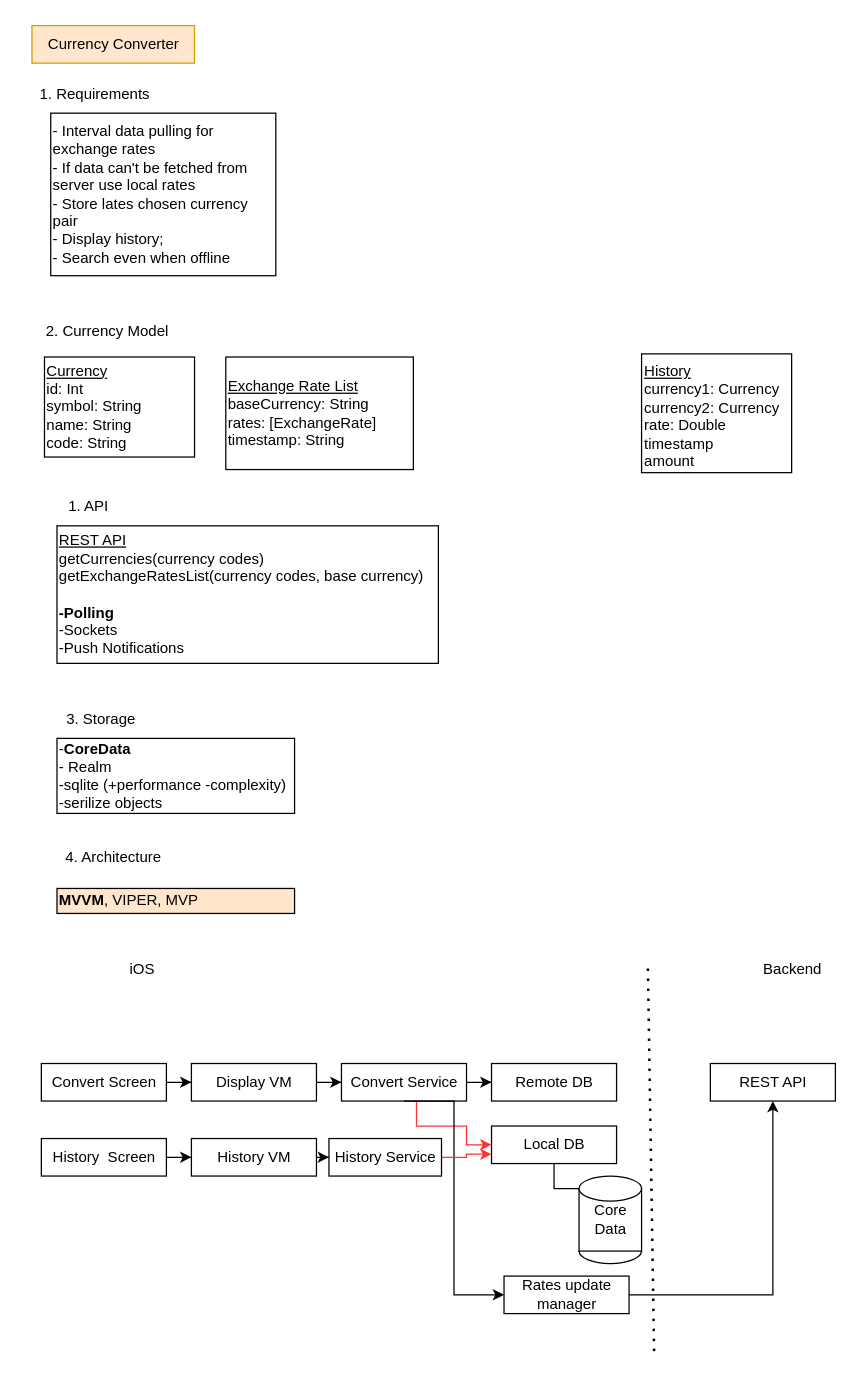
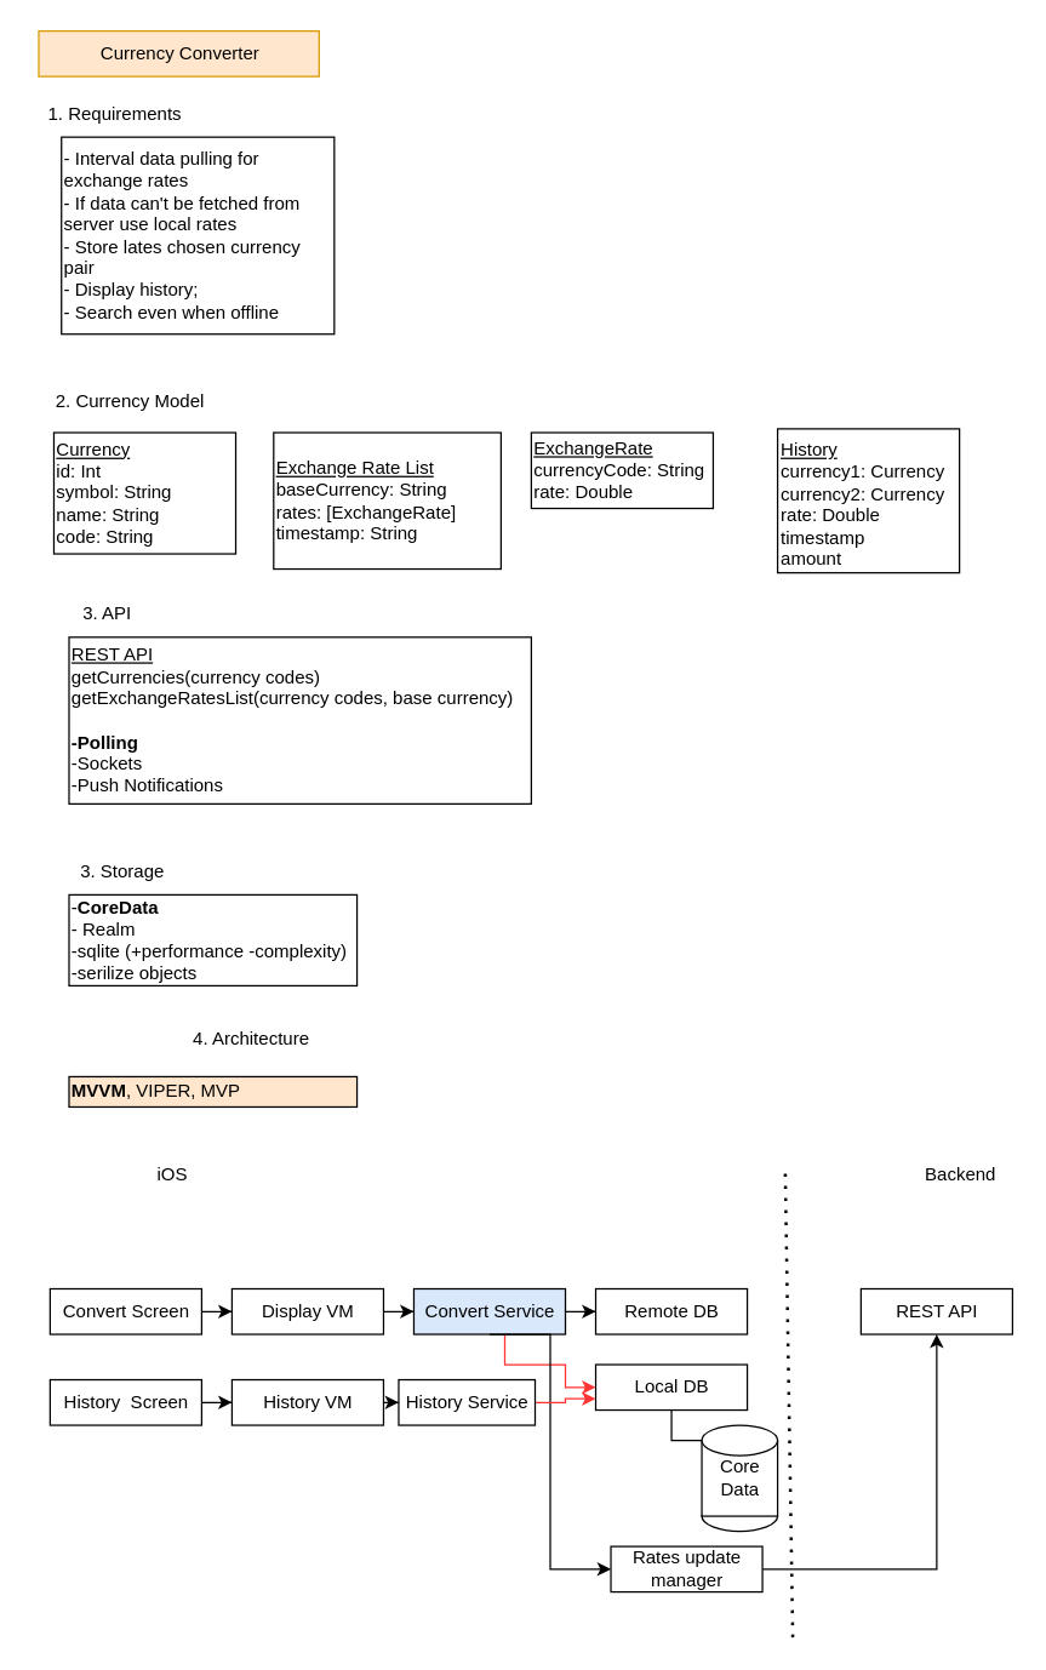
- <mxCell id="3" value="Currency Converter" style="text;html=1;align=center;verticalAlign=middle;resizable=0;points=[];autosize=1;strokeColor=#d79b00;fillColor=#ffe6cc;" vertex="1" parent="1"><mxGeometry x="25" y="20" width="130" height="30" as="geometry" /></mxCell>
+ <mxCell id="3" value="Currency Converter" style="text;html=1;align=center;verticalAlign=middle;resizable=0;points=[];autosize=1;strokeColor=#d79b00;fillColor=#ffe6cc;" vertex="1" parent="1"><mxGeometry x="25" y="20" width="185" height="30" as="geometry" /></mxCell>
+ <mxCell id="40" value="&lt;u&gt;ExchangeRate&lt;/u&gt;&lt;br&gt;&lt;div&gt;currencyCode: String&lt;/div&gt;&lt;div&gt;&lt;span style=&quot;background-color: initial;&quot;&gt;rate: Double&lt;/span&gt;&lt;/div&gt;" style="rounded=0;whiteSpace=wrap;html=1;align=left;" vertex="1" parent="1"><mxGeometry x="350" y="285" width="120" height="50" as="geometry" /></mxCell>
- <mxCell id="9" value="1. API" style="text;html=1;align=center;verticalAlign=middle;resizable=0;points=[];autosize=1;strokeColor=none;fillColor=none;" vertex="1" parent="1"><mxGeometry x="40" y="390" width="60" height="30" as="geometry" /></mxCell>
+ <mxCell id="9" value="3. API" style="text;html=1;align=center;verticalAlign=middle;resizable=0;points=[];autosize=1;strokeColor=none;fillColor=none;" vertex="1" parent="1"><mxGeometry x="40" y="390" width="60" height="30" as="geometry" /></mxCell>
- <mxCell id="12" value="4. Architecture" style="text;html=1;align=center;verticalAlign=middle;resizable=0;points=[];autosize=1;strokeColor=none;fillColor=none;" vertex="1" parent="1"><mxGeometry x="40" y="670" width="100" height="30" as="geometry" /></mxCell>
+ <mxCell id="12" value="4. Architecture" style="text;html=1;align=center;verticalAlign=middle;resizable=0;points=[];autosize=1;strokeColor=none;fillColor=none;" vertex="1" parent="1"><mxGeometry x="115" y="670" width="100" height="30" as="geometry" /></mxCell>
- <mxCell id="22" value="Convert Service" style="rounded=0;whiteSpace=wrap;html=1;" vertex="1" parent="1"><mxGeometry x="272.5" y="850" width="100" height="30" as="geometry" /></mxCell>
+ <mxCell id="22" value="Convert Service" style="rounded=0;whiteSpace=wrap;html=1;fillColor=#dae8fc;" vertex="1" parent="1"><mxGeometry x="272.5" y="850" width="100" height="30" as="geometry" /></mxCell>
